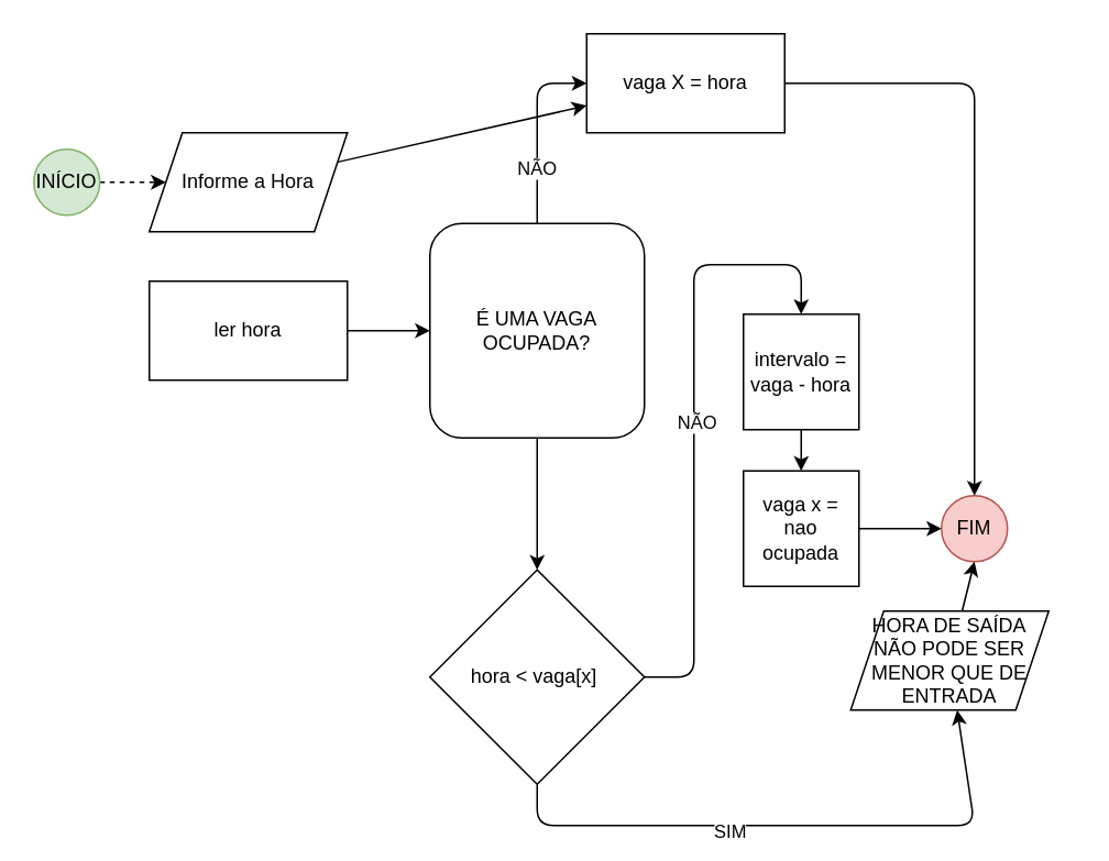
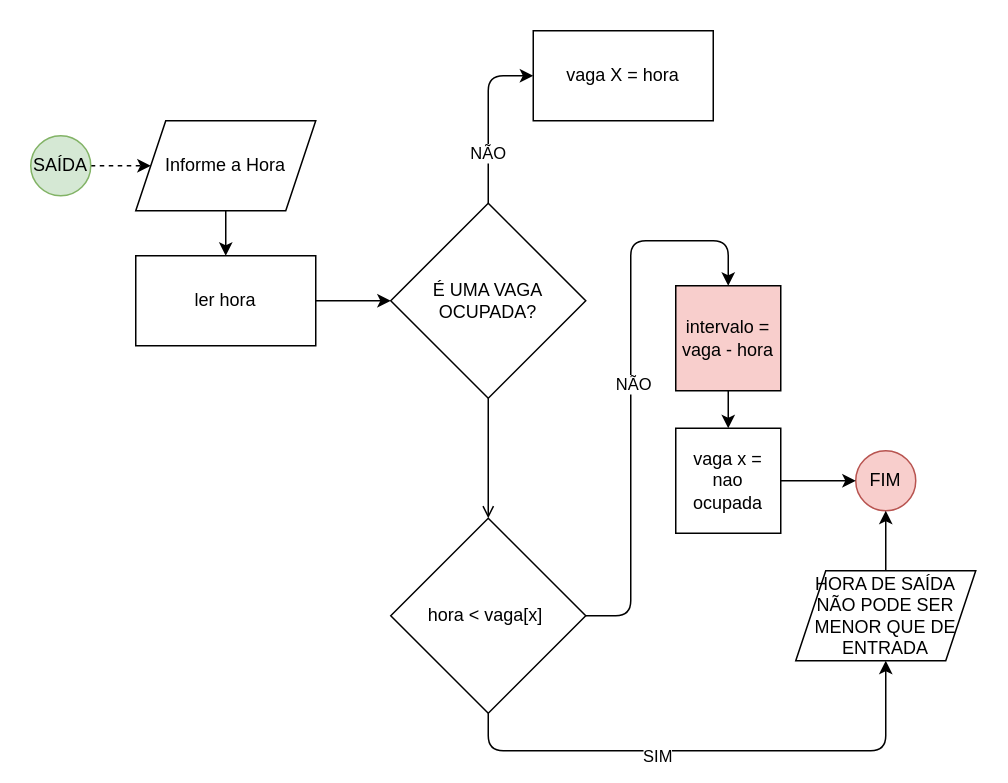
- <mxCell id="5" value="" style="edgeStyle=none;html=1;" edge="1" parent="1" source="6" target="14"><mxGeometry relative="1" as="geometry" /></mxCell>
+ <mxCell id="5" value="" style="edgeStyle=none;html=1;" edge="1" parent="1" source="6" target="8"><mxGeometry relative="1" as="geometry" /></mxCell>
- <mxCell id="4" value="INÍCIO" style="ellipse;whiteSpace=wrap;html=1;aspect=fixed;fillColor=#d5e8d4;strokeColor=#82b366;" vertex="1" parent="1"><mxGeometry x="20" y="90" width="40" height="40" as="geometry" /></mxCell>
+ <mxCell id="4" value="SAÍDA" style="ellipse;whiteSpace=wrap;html=1;aspect=fixed;fillColor=#d5e8d4;strokeColor=#82b366;" vertex="1" parent="1"><mxGeometry x="20" y="90" width="40" height="40" as="geometry" /></mxCell>
- <mxCell id="13" style="edgeStyle=orthogonalEdgeStyle;html=1;entryX=0.5;entryY=0;entryDx=0;entryDy=0;" edge="1" parent="1" source="14" target="2"><mxGeometry relative="1" as="geometry" /></mxCell>
- <mxCell id="12" value="É UMA VAGA OCUPADA?" style="whiteSpace=wrap;html=1;rounded=1;" vertex="1" parent="1"><mxGeometry x="260" y="135" width="130" height="130" as="geometry" /></mxCell>
+ <mxCell id="12" value="É UMA VAGA OCUPADA?" style="rhombus;whiteSpace=wrap;html=1;" vertex="1" parent="1"><mxGeometry x="260" y="135" width="130" height="130" as="geometry" /></mxCell>
- <mxCell id="16" value="intervalo = vaga - hora" style="whiteSpace=wrap;html=1;aspect=fixed;" vertex="1" parent="1"><mxGeometry x="450" y="190" width="70" height="70" as="geometry" /></mxCell>
+ <mxCell id="16" value="intervalo = vaga - hora" style="whiteSpace=wrap;html=1;aspect=fixed;fillColor=#f8cecc;" vertex="1" parent="1"><mxGeometry x="450" y="190" width="70" height="70" as="geometry" /></mxCell>
- <mxCell id="11" value="" style="edgeStyle=none;html=1;" edge="1" parent="1" source="12" target="23"><mxGeometry relative="1" as="geometry" /></mxCell>
+ <mxCell id="11" value="" style="edgeStyle=none;html=1;endArrow=open;" edge="1" parent="1" source="12" target="23"><mxGeometry relative="1" as="geometry" /></mxCell>
- <mxCell id="25" value="HORA DE SAÍDA NÃO PODE SER MENOR QUE DE ENTRADA" style="shape=parallelogram;perimeter=parallelogramPerimeter;whiteSpace=wrap;html=1;fixedSize=1;" vertex="1" parent="1"><mxGeometry x="515" y="370" width="120" height="60" as="geometry" /></mxCell>
+ <mxCell id="25" value="HORA DE SAÍDA NÃO PODE SER MENOR QUE DE ENTRADA" style="shape=parallelogram;perimeter=parallelogramPerimeter;whiteSpace=wrap;html=1;fixedSize=1;" vertex="1" parent="1"><mxGeometry x="530" y="380" width="120" height="60" as="geometry" /></mxCell>
